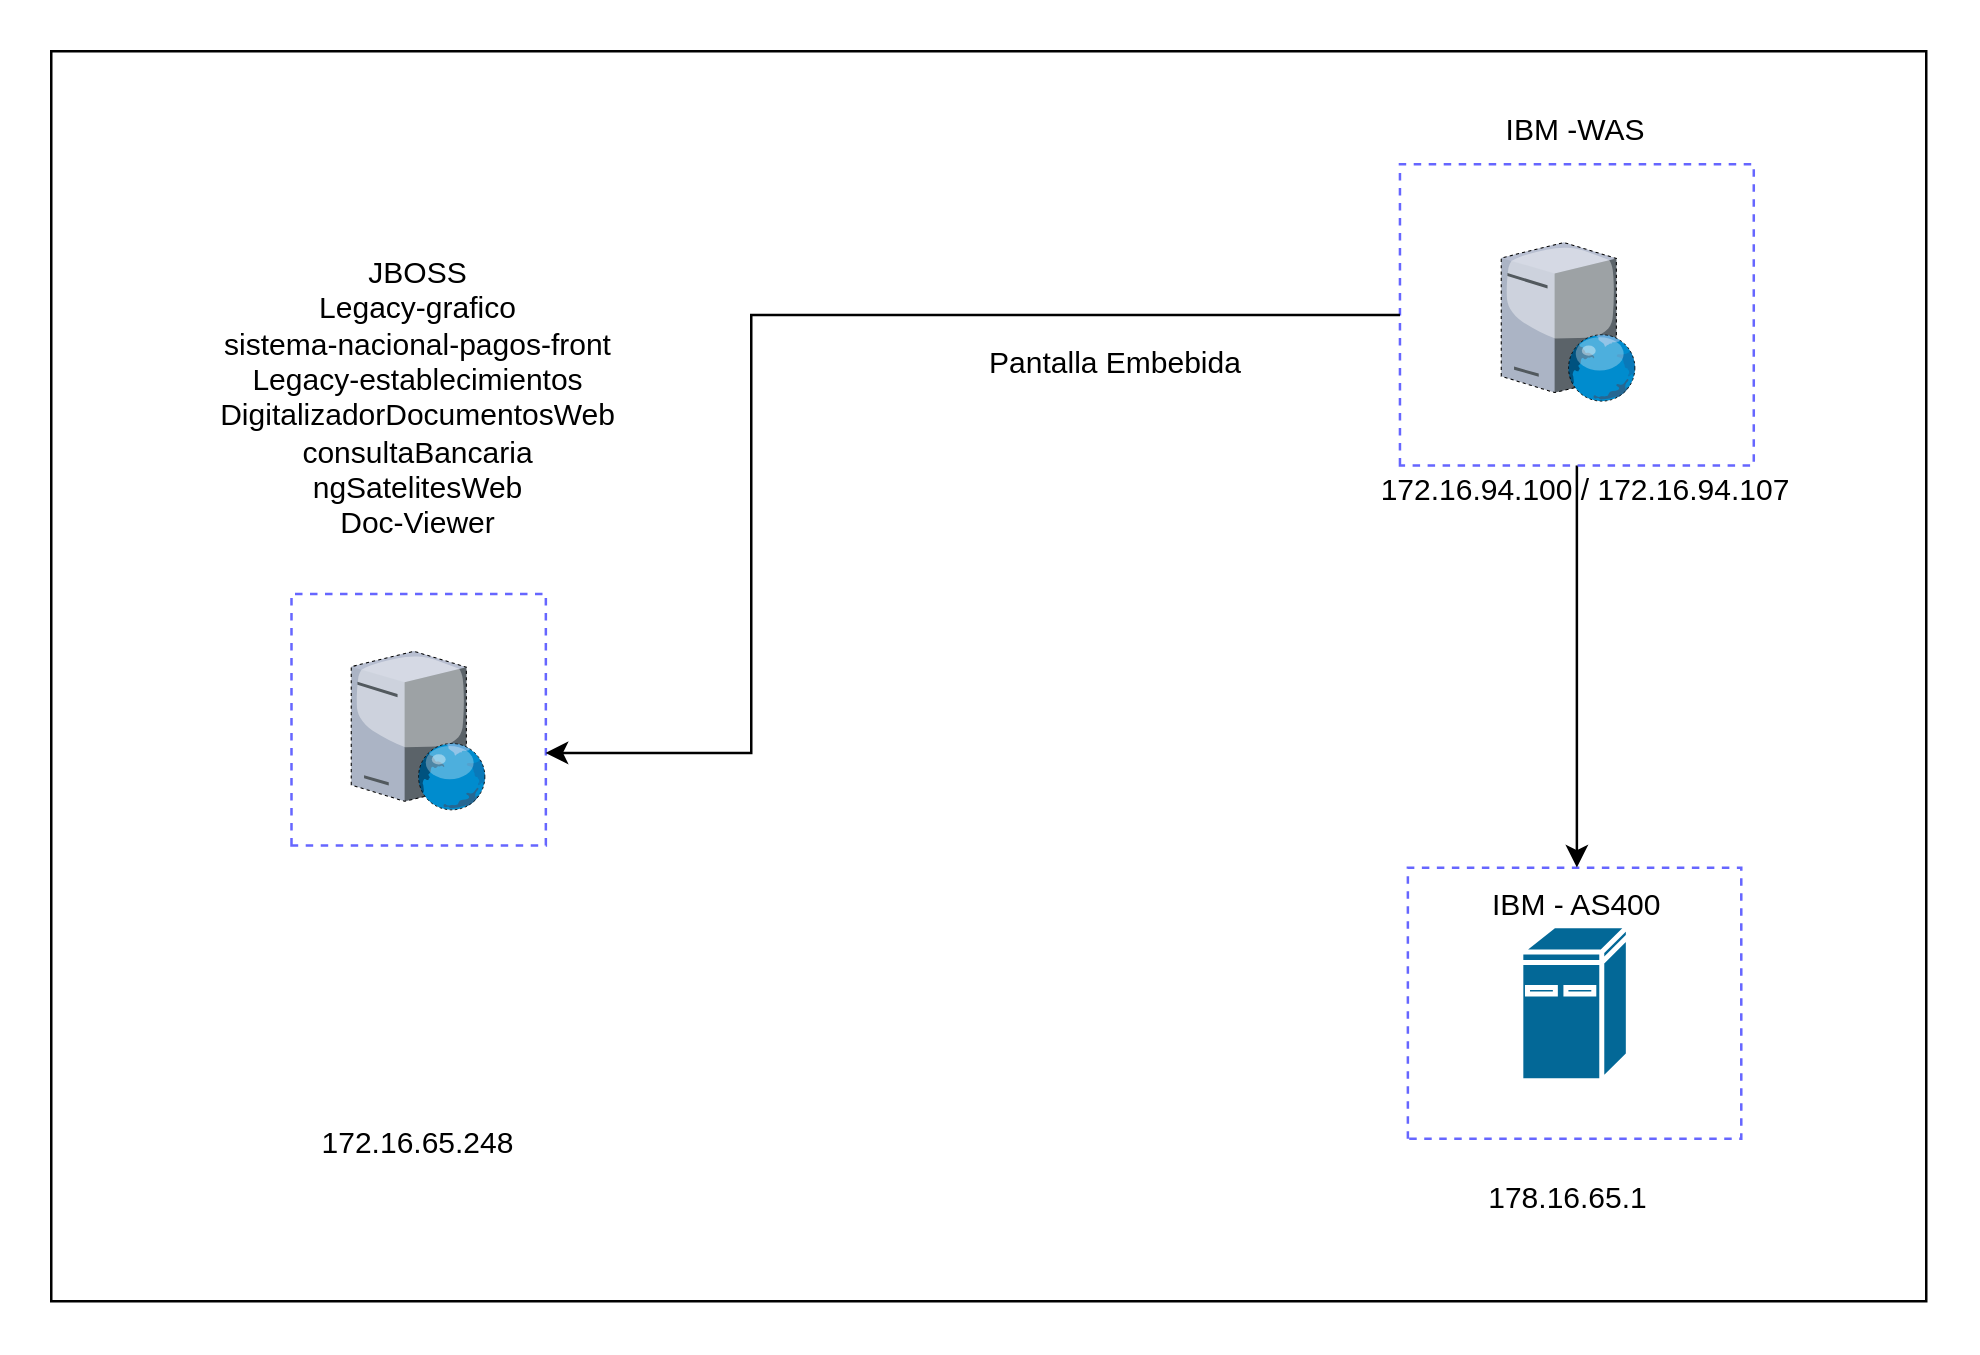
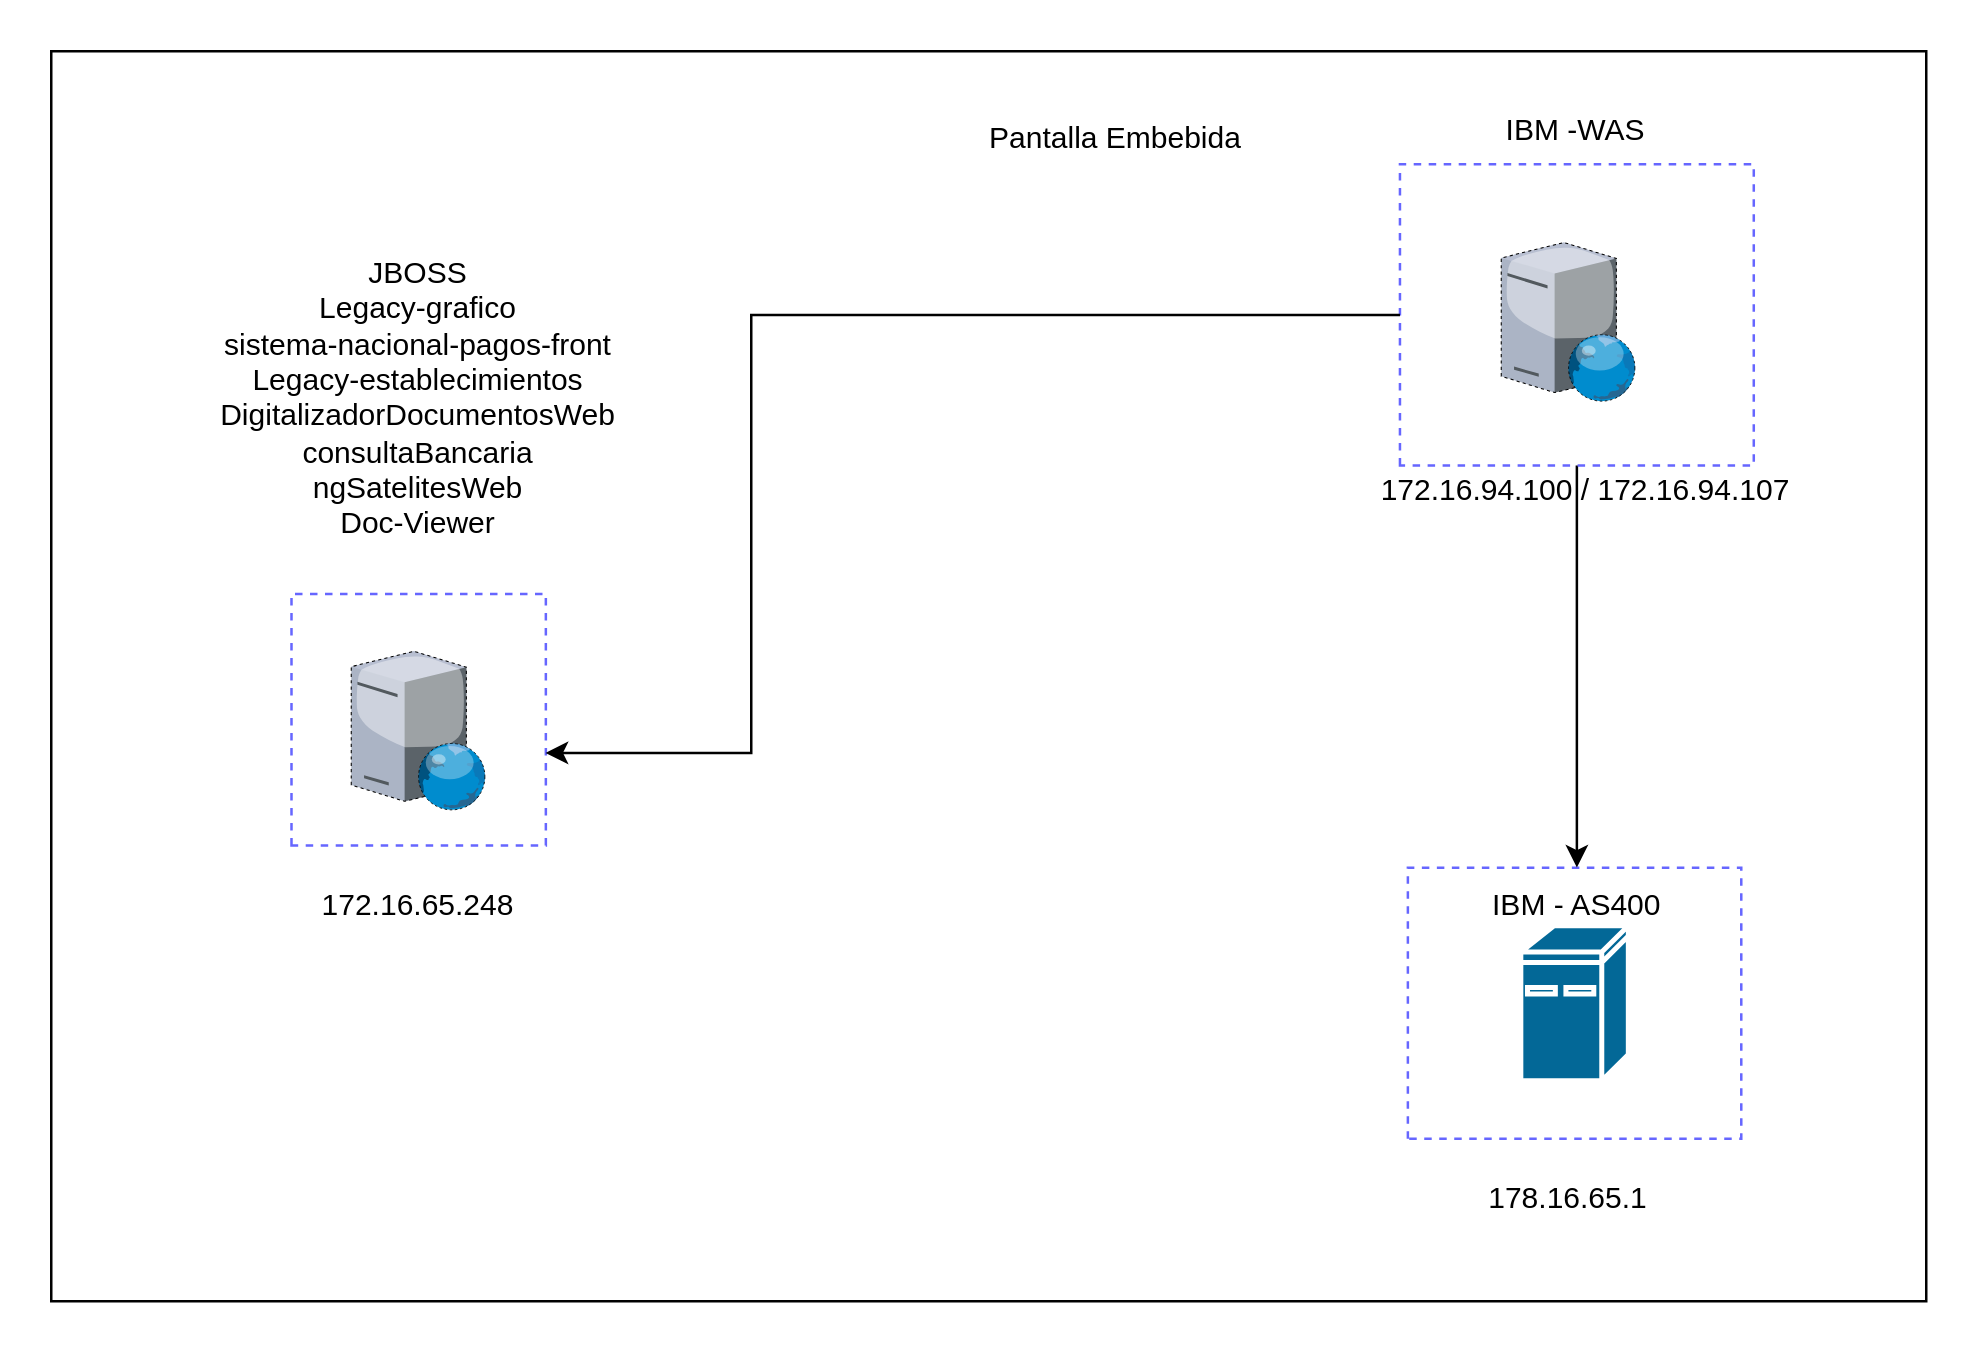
- <mxCell id="15" value="Pantalla Embebida" style="text;html=1;strokeColor=none;fillColor=none;align=center;verticalAlign=middle;whiteSpace=wrap;rounded=0;glass=0;dashed=1;fillStyle=auto;" vertex="1" parent="1"><mxGeometry x="380" y="129.96" width="131.85" height="30" as="geometry" /></mxCell>
+ <mxCell id="15" value="Pantalla Embebida" style="text;html=1;strokeColor=none;fillColor=none;align=center;verticalAlign=middle;whiteSpace=wrap;rounded=0;glass=0;dashed=1;fillStyle=auto;" vertex="1" parent="1"><mxGeometry x="380" y="39.96" width="131.85" height="30" as="geometry" /></mxCell>
- <mxCell id="18" value="&lt;div&gt;&lt;span style=&quot;background-color: transparent; color: light-dark(rgb(0, 0, 0), rgb(255, 255, 255));&quot;&gt;172.16.65.248&lt;/span&gt;&lt;br&gt;&lt;/div&gt;" style="text;html=1;strokeColor=none;fillColor=none;align=center;verticalAlign=middle;whiteSpace=wrap;rounded=0;glass=0;dashed=1;fillStyle=auto;" vertex="1" parent="1"><mxGeometry x="73.18" y="441.51" width="187.57" height="30" as="geometry" /></mxCell>
+ <mxCell id="18" value="&lt;div&gt;&lt;span style=&quot;background-color: transparent; color: light-dark(rgb(0, 0, 0), rgb(255, 255, 255));&quot;&gt;172.16.65.248&lt;/span&gt;&lt;br&gt;&lt;/div&gt;" style="text;html=1;strokeColor=none;fillColor=none;align=center;verticalAlign=middle;whiteSpace=wrap;rounded=0;glass=0;dashed=1;fillStyle=auto;" vertex="1" parent="1"><mxGeometry x="73.18" y="346.51" width="187.57" height="30" as="geometry" /></mxCell>
